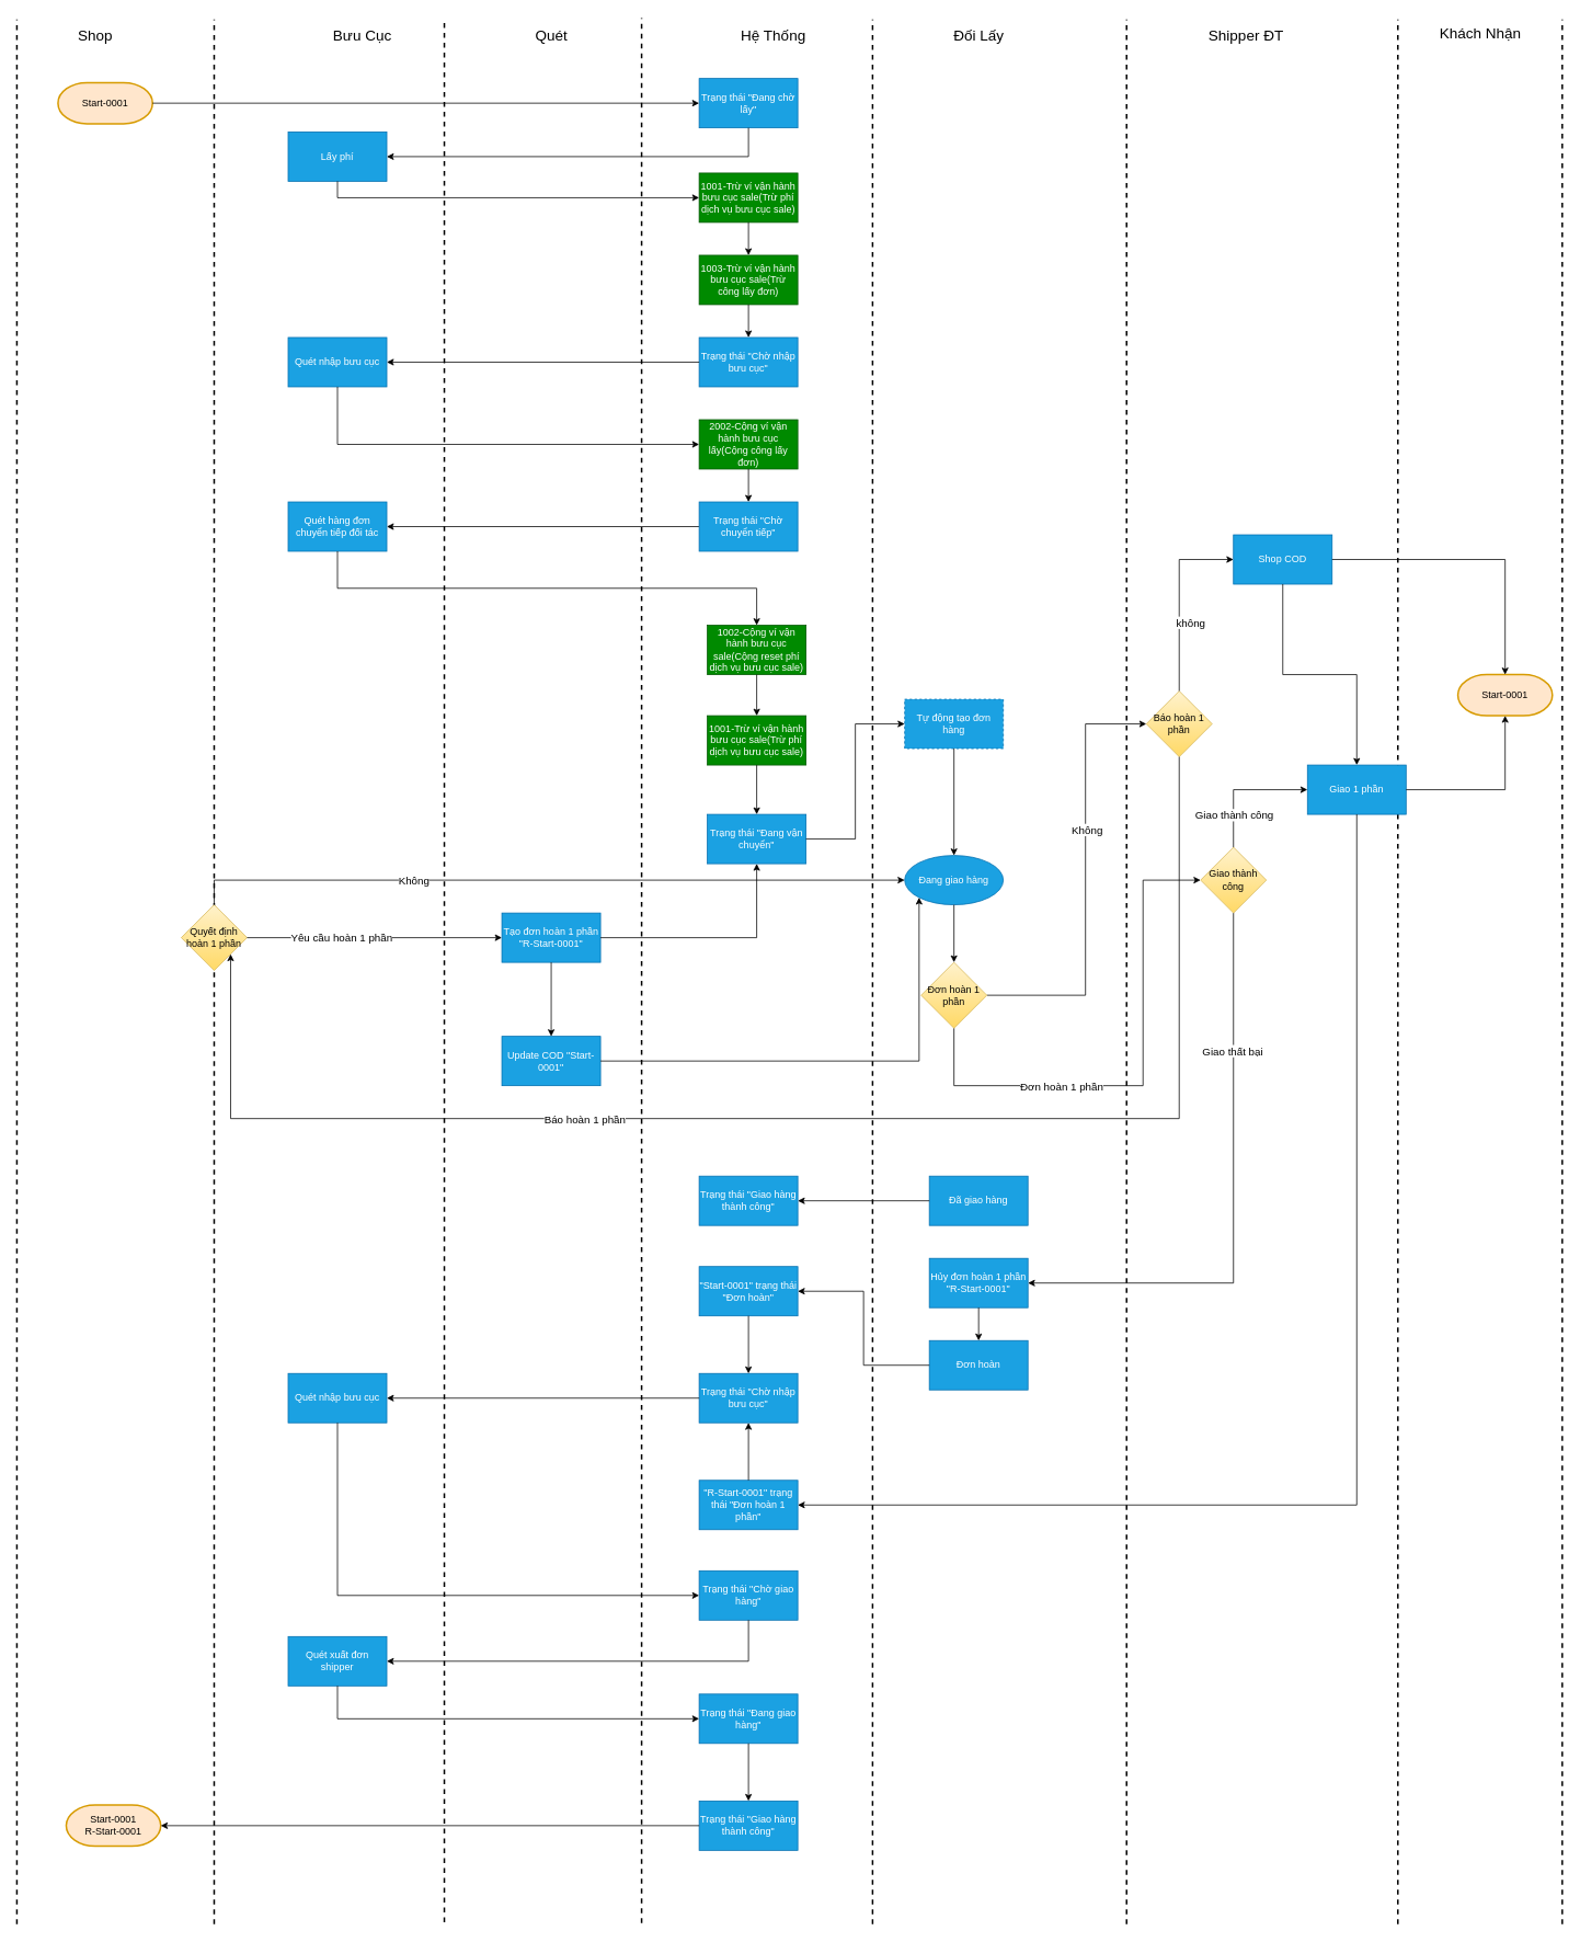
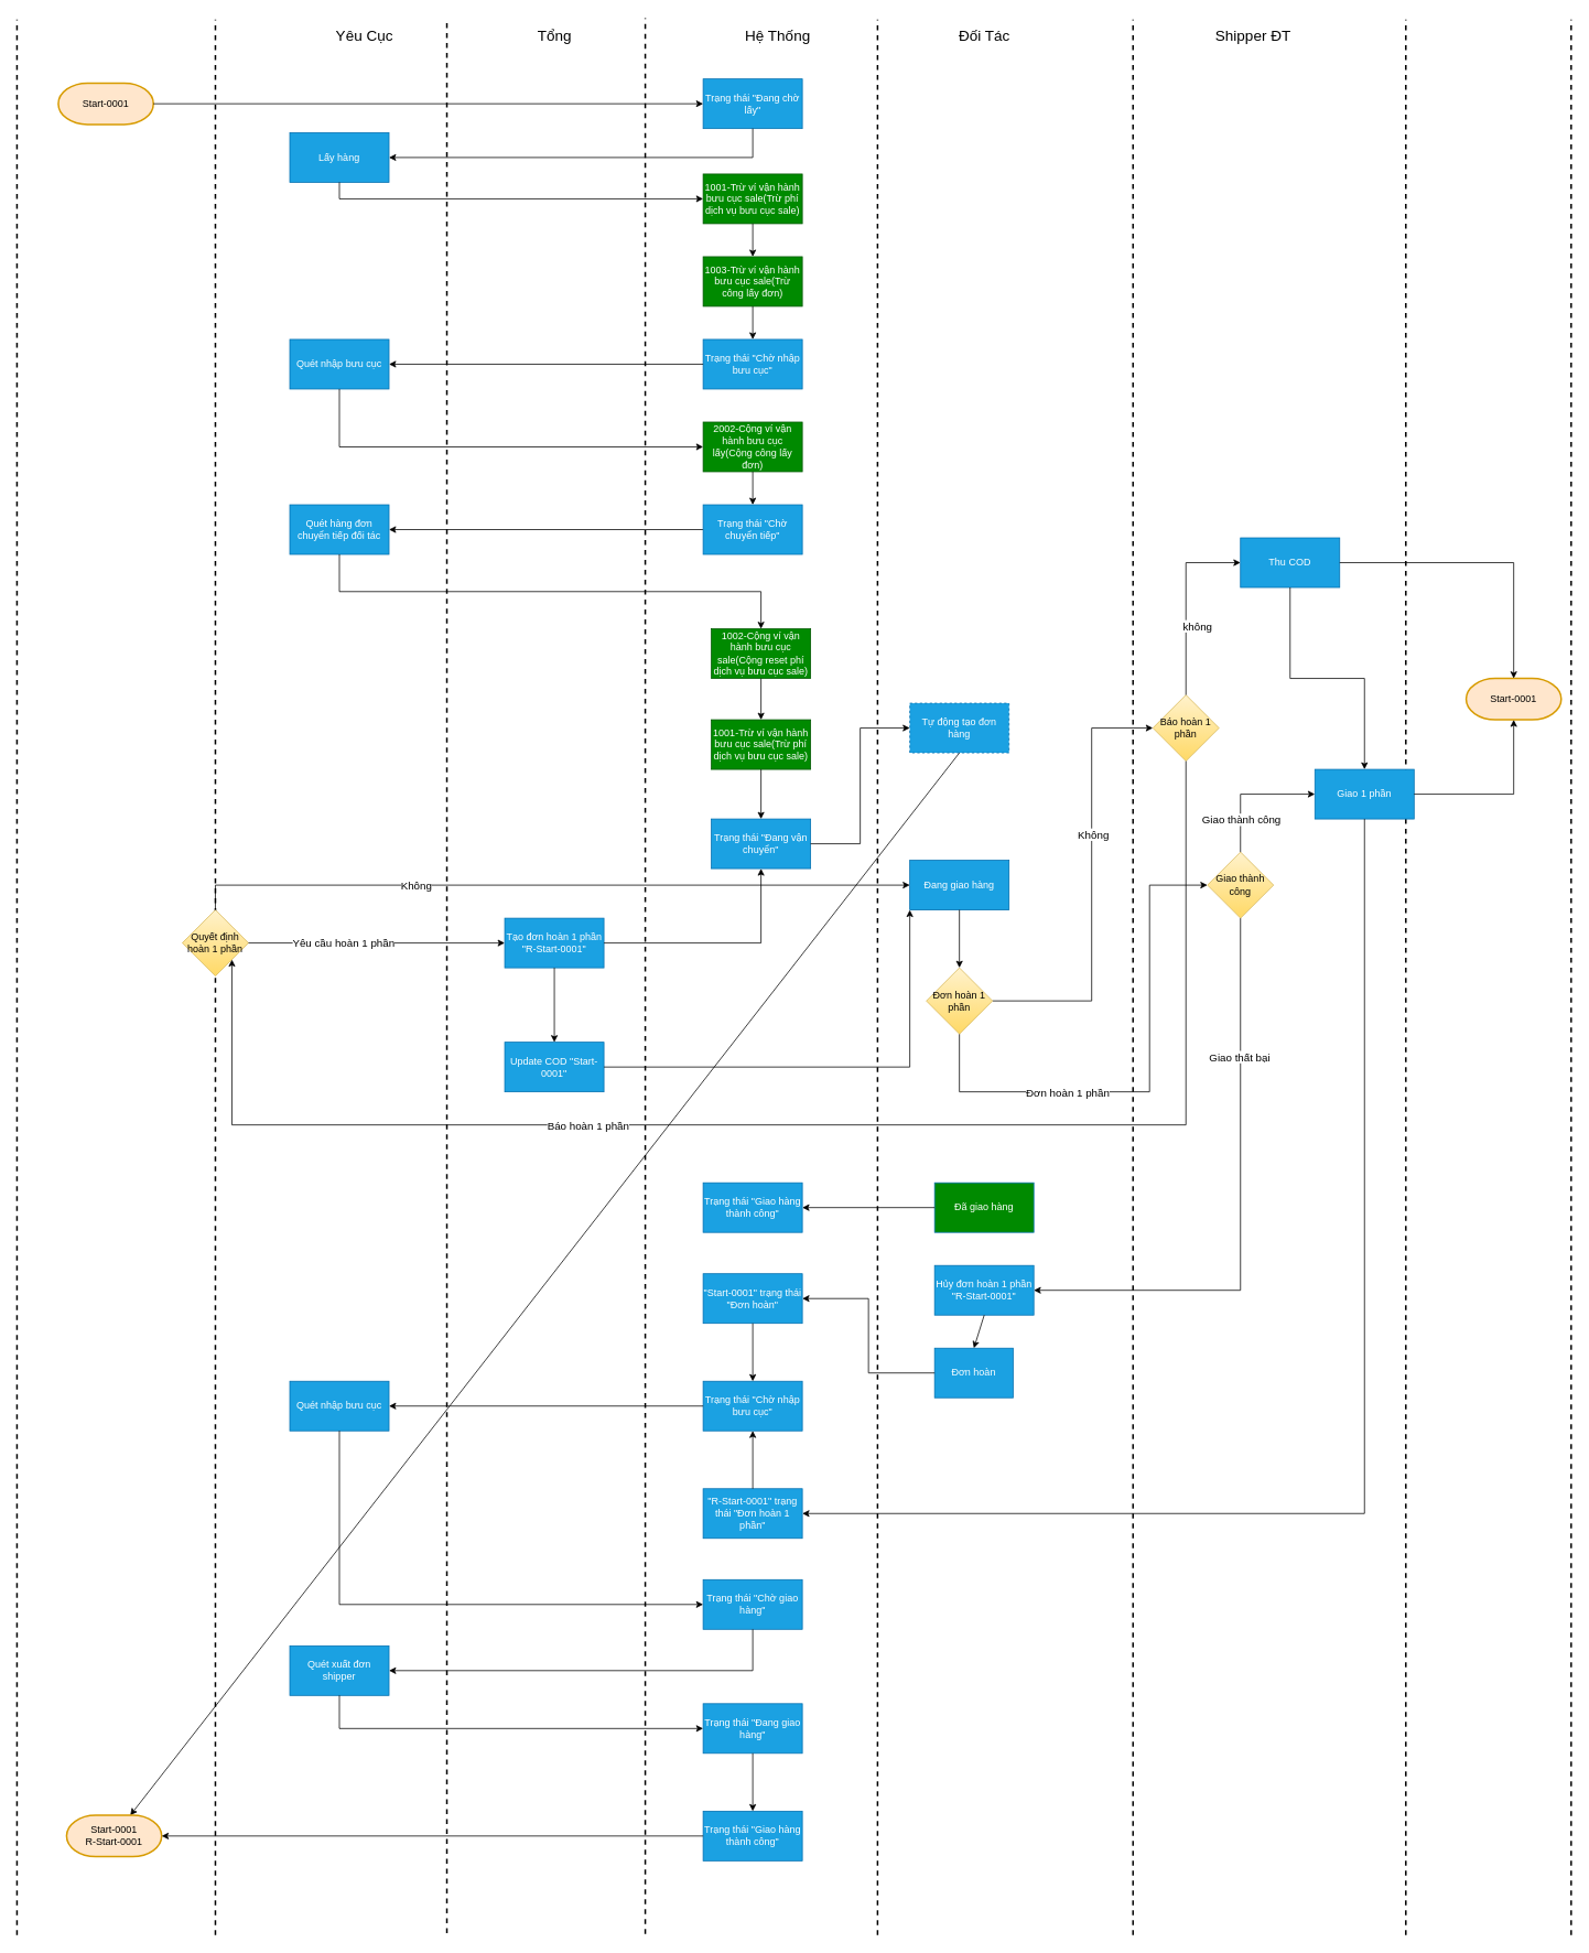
- <mxCell id="2" value="&lt;font style=&quot;font-size: 18px;&quot;&gt;Khách Nhận&lt;/font&gt;" style="text;html=1;align=center;verticalAlign=middle;resizable=0;points=[];autosize=1;strokeColor=none;fillColor=none;" parent="1" vertex="1"><mxGeometry x="1740" width="120" height="40" as="geometry" y="20" /></mxCell>
- <mxCell id="4" value="&lt;font style=&quot;font-size: 18px;&quot;&gt;Shop&lt;/font&gt;" style="text;html=1;align=center;verticalAlign=middle;resizable=0;points=[];autosize=1;strokeColor=none;fillColor=none;" parent="1" vertex="1"><mxGeometry x="80" y="23" width="70" height="40" as="geometry" /></mxCell>
- <mxCell id="14" value="&lt;font style=&quot;font-size: 18px;&quot;&gt;Bưu Cục&lt;/font&gt;" style="text;html=1;align=center;verticalAlign=middle;resizable=0;points=[];autosize=1;strokeColor=none;fillColor=none;" parent="1" vertex="1"><mxGeometry x="395" y="23" width="90" height="40" as="geometry" /></mxCell>
+ <mxCell id="14" value="&lt;font style=&quot;font-size: 18px;&quot;&gt;Yêu Cục&lt;/font&gt;" style="text;html=1;align=center;verticalAlign=middle;resizable=0;points=[];autosize=1;strokeColor=none;fillColor=none;" parent="1" vertex="1"><mxGeometry x="395" y="23" width="90" height="40" as="geometry" /></mxCell>
- <mxCell id="12" value="&lt;font style=&quot;font-size: 18px;&quot;&gt;Quét&lt;/font&gt;" style="text;html=1;align=center;verticalAlign=middle;resizable=0;points=[];autosize=1;strokeColor=none;fillColor=none;" parent="1" vertex="1"><mxGeometry x="640" y="23" width="60" height="40" as="geometry" /></mxCell>
+ <mxCell id="12" value="&lt;font style=&quot;font-size: 18px;&quot;&gt;Tổng&lt;/font&gt;" style="text;html=1;align=center;verticalAlign=middle;resizable=0;points=[];autosize=1;strokeColor=none;fillColor=none;" parent="1" vertex="1"><mxGeometry x="640" y="23" width="60" height="40" as="geometry" /></mxCell>
- <mxCell id="8" value="&lt;font style=&quot;font-size: 18px;&quot;&gt;Đối Lấy&lt;/font&gt;" style="text;html=1;align=center;verticalAlign=middle;resizable=0;points=[];autosize=1;strokeColor=none;fillColor=none;" parent="1" vertex="1"><mxGeometry x="1145" y="23" width="90" height="40" as="geometry" /></mxCell>
+ <mxCell id="8" value="&lt;font style=&quot;font-size: 18px;&quot;&gt;Đối Tác&lt;/font&gt;" style="text;html=1;align=center;verticalAlign=middle;resizable=0;points=[];autosize=1;strokeColor=none;fillColor=none;" parent="1" vertex="1"><mxGeometry x="1145" y="23" width="90" height="40" as="geometry" /></mxCell>
- <mxCell id="18" value="Lấy phí" style="rounded=0;whiteSpace=wrap;html=1;fillColor=#1ba1e2;fontColor=#ffffff;strokeColor=#006EAF;" parent="1" vertex="1"><mxGeometry x="350" y="160" width="120" height="60" as="geometry" /></mxCell>
+ <mxCell id="18" value="Lấy hàng" style="rounded=0;whiteSpace=wrap;html=1;fillColor=#1ba1e2;fontColor=#ffffff;strokeColor=#006EAF;" parent="1" vertex="1"><mxGeometry x="350" y="160" width="120" height="60" as="geometry" /></mxCell>
- <mxCell id="75" value="Shop COD" style="rounded=0;whiteSpace=wrap;html=1;fillColor=#1ba1e2;fontColor=#ffffff;strokeColor=#006EAF;" parent="1" vertex="1"><mxGeometry x="1500" y="650" width="120" height="60" as="geometry" /></mxCell>
+ <mxCell id="75" value="Thu COD" style="rounded=0;whiteSpace=wrap;html=1;fillColor=#1ba1e2;fontColor=#ffffff;strokeColor=#006EAF;" parent="1" vertex="1"><mxGeometry x="1500" y="650" width="120" height="60" as="geometry" /></mxCell>
- <mxCell id="56" value="" style="endArrow=classic;html=1;rounded=0;exitX=0.5;exitY=1;exitDx=0;exitDy=0;" parent="1" source="40" target="55" edge="1"><mxGeometry width="50" height="50" relative="1" as="geometry"><mxPoint x="1540" y="1020" as="sourcePoint" /><mxPoint x="1590" y="970" as="targetPoint" /></mxGeometry></mxCell>
+ <mxCell id="56" value="" style="endArrow=classic;html=1;rounded=0;exitX=0.5;exitY=1;exitDx=0;exitDy=0;" parent="1" source="40" target="99" edge="1"><mxGeometry width="50" height="50" relative="1" as="geometry"><mxPoint x="1540" y="1020" as="sourcePoint" /><mxPoint x="1590" y="970" as="targetPoint" /></mxGeometry></mxCell>
- <mxCell id="55" value="Đang giao hàng" style="ellipse;whiteSpace=wrap;html=1;fillColor=#1ba1e2;fontColor=#ffffff;strokeColor=#006EAF;" parent="1" vertex="1"><mxGeometry x="1100" y="1040" width="120" height="60" as="geometry" /></mxCell>
+ <mxCell id="55" value="Đang giao hàng" style="rounded=0;whiteSpace=wrap;html=1;fillColor=#1ba1e2;fontColor=#ffffff;strokeColor=#006EAF;" parent="1" vertex="1"><mxGeometry x="1100" y="1040" width="120" height="60" as="geometry" /></mxCell>
- <mxCell id="77" value="Đã giao hàng" style="rounded=0;whiteSpace=wrap;html=1;fillColor=#1ba1e2;fontColor=#ffffff;strokeColor=#006EAF;" parent="1" vertex="1"><mxGeometry x="1130" y="1430" width="120" height="60" as="geometry" /></mxCell>
+ <mxCell id="77" value="Đã giao hàng" style="rounded=0;whiteSpace=wrap;html=1;fillColor=#008a00;fontColor=#ffffff;strokeColor=#006EAF;" parent="1" vertex="1"><mxGeometry x="1130" y="1430" width="120" height="60" as="geometry" /></mxCell>
- <mxCell id="72" value="Đơn hoàn" style="rounded=0;whiteSpace=wrap;html=1;fillColor=#1ba1e2;fontColor=#ffffff;strokeColor=#006EAF;" parent="1" vertex="1"><mxGeometry x="1130" y="1630" width="120" height="60" as="geometry" /></mxCell>
+ <mxCell id="72" value="Đơn hoàn" style="rounded=0;whiteSpace=wrap;html=1;fillColor=#1ba1e2;fontColor=#ffffff;strokeColor=#006EAF;" parent="1" vertex="1"><mxGeometry x="1130" y="1630" width="95" height="60" as="geometry" /></mxCell>
